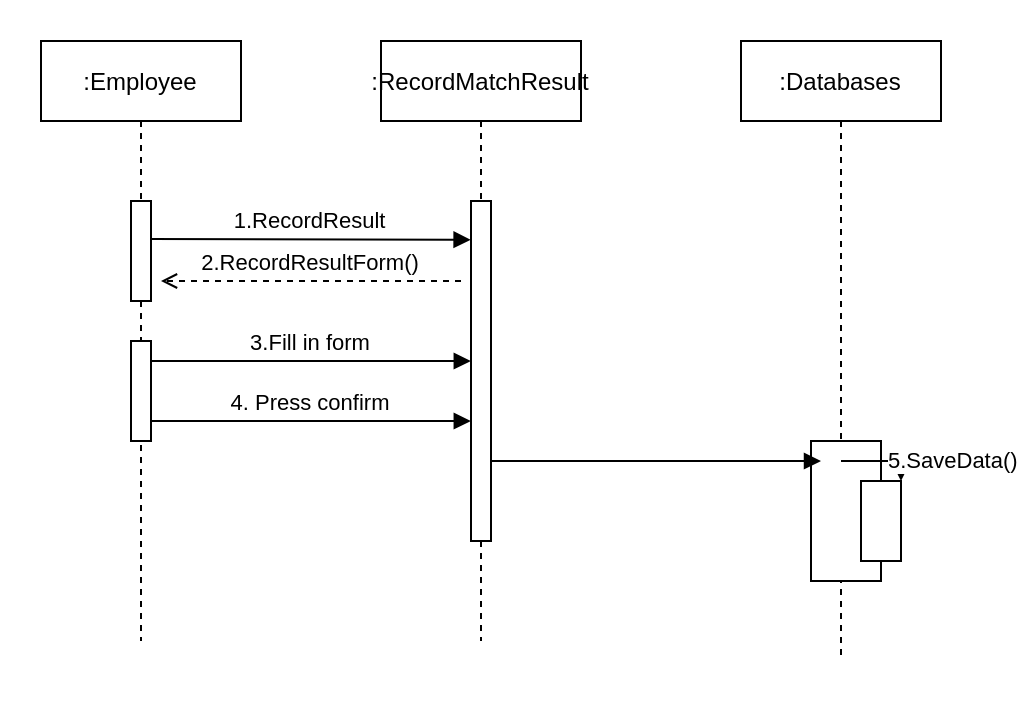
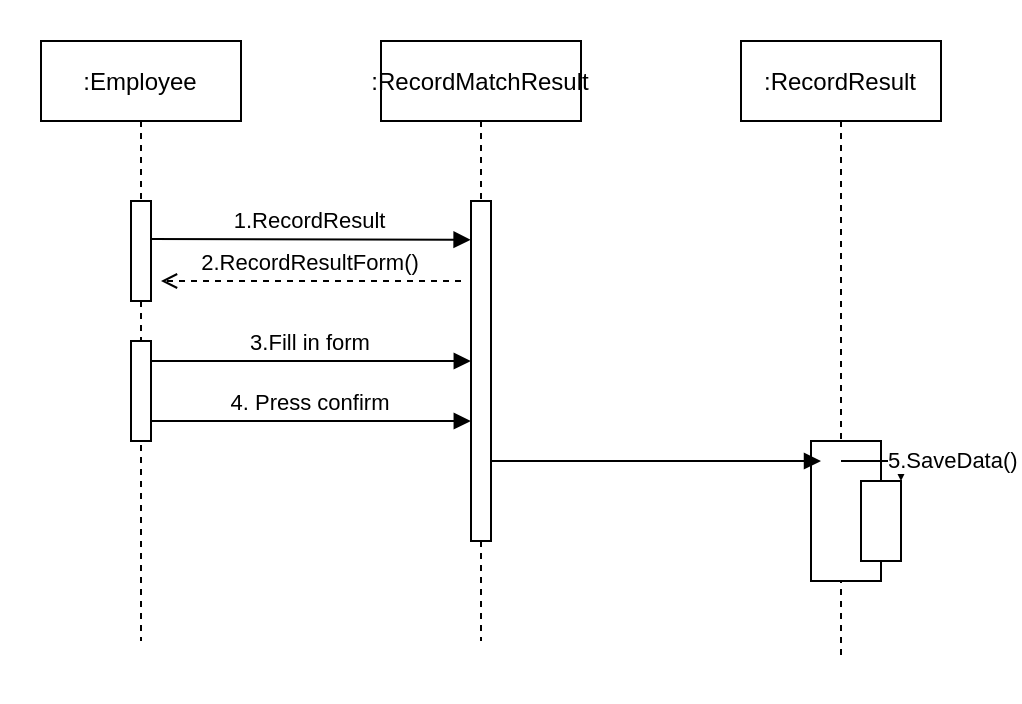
- <mxCell id="8" value=":Databases" style="shape=umlLifeline;perimeter=lifelinePerimeter;container=1;collapsible=0;recursiveResize=0;rounded=0;shadow=0;strokeWidth=1;" parent="1" vertex="1"><mxGeometry x="370" y="20" width="100" height="310" as="geometry" /></mxCell>
+ <mxCell id="8" value=":RecordResult" style="shape=umlLifeline;perimeter=lifelinePerimeter;container=1;collapsible=0;recursiveResize=0;rounded=0;shadow=0;strokeWidth=1;" parent="1" vertex="1"><mxGeometry x="370" y="20" width="100" height="310" as="geometry" /></mxCell>
